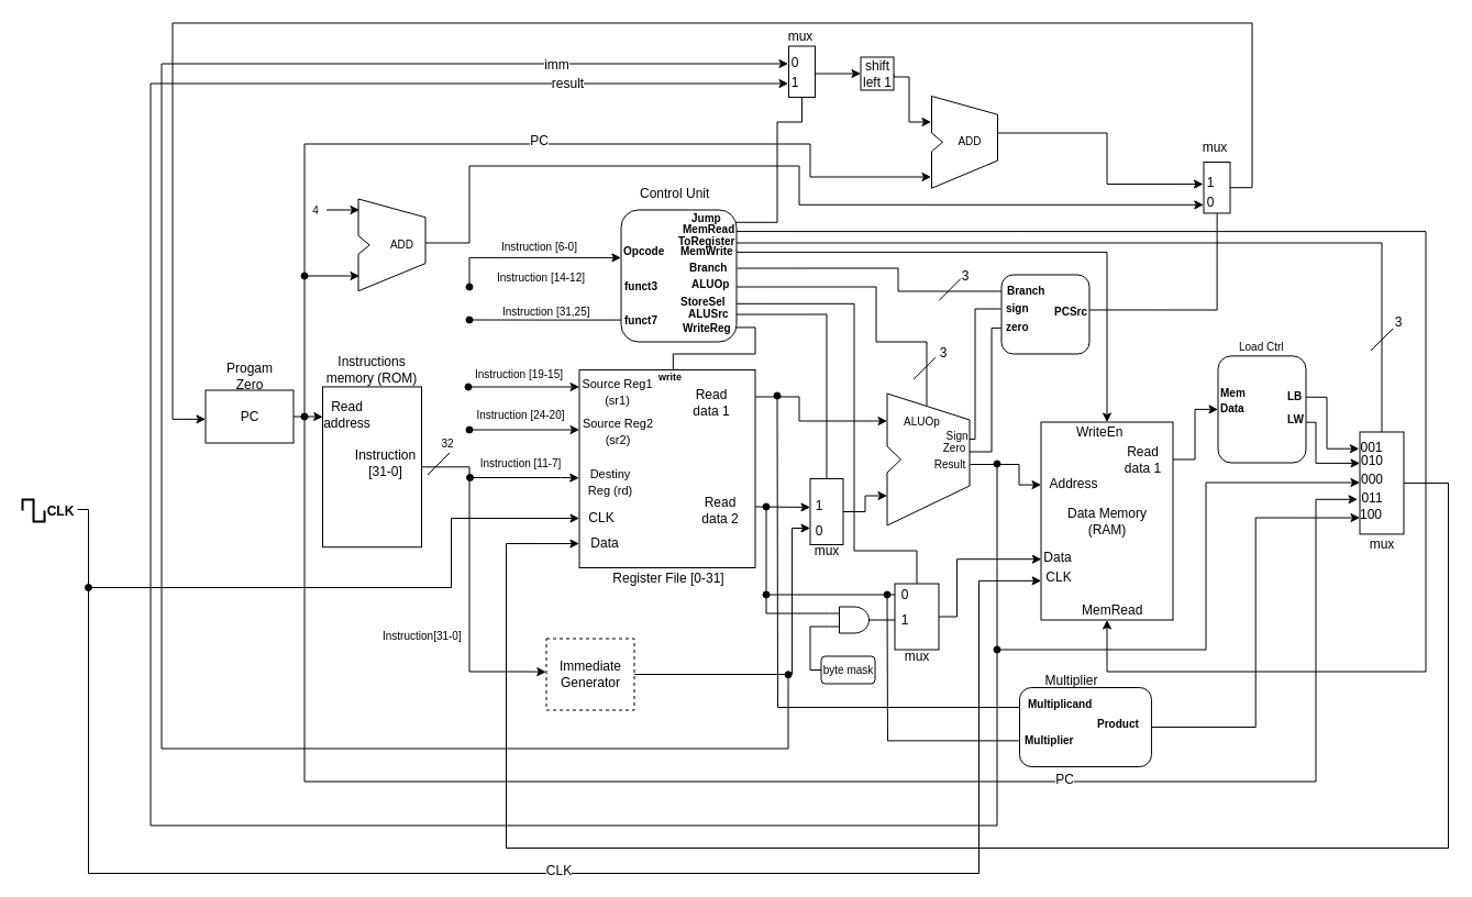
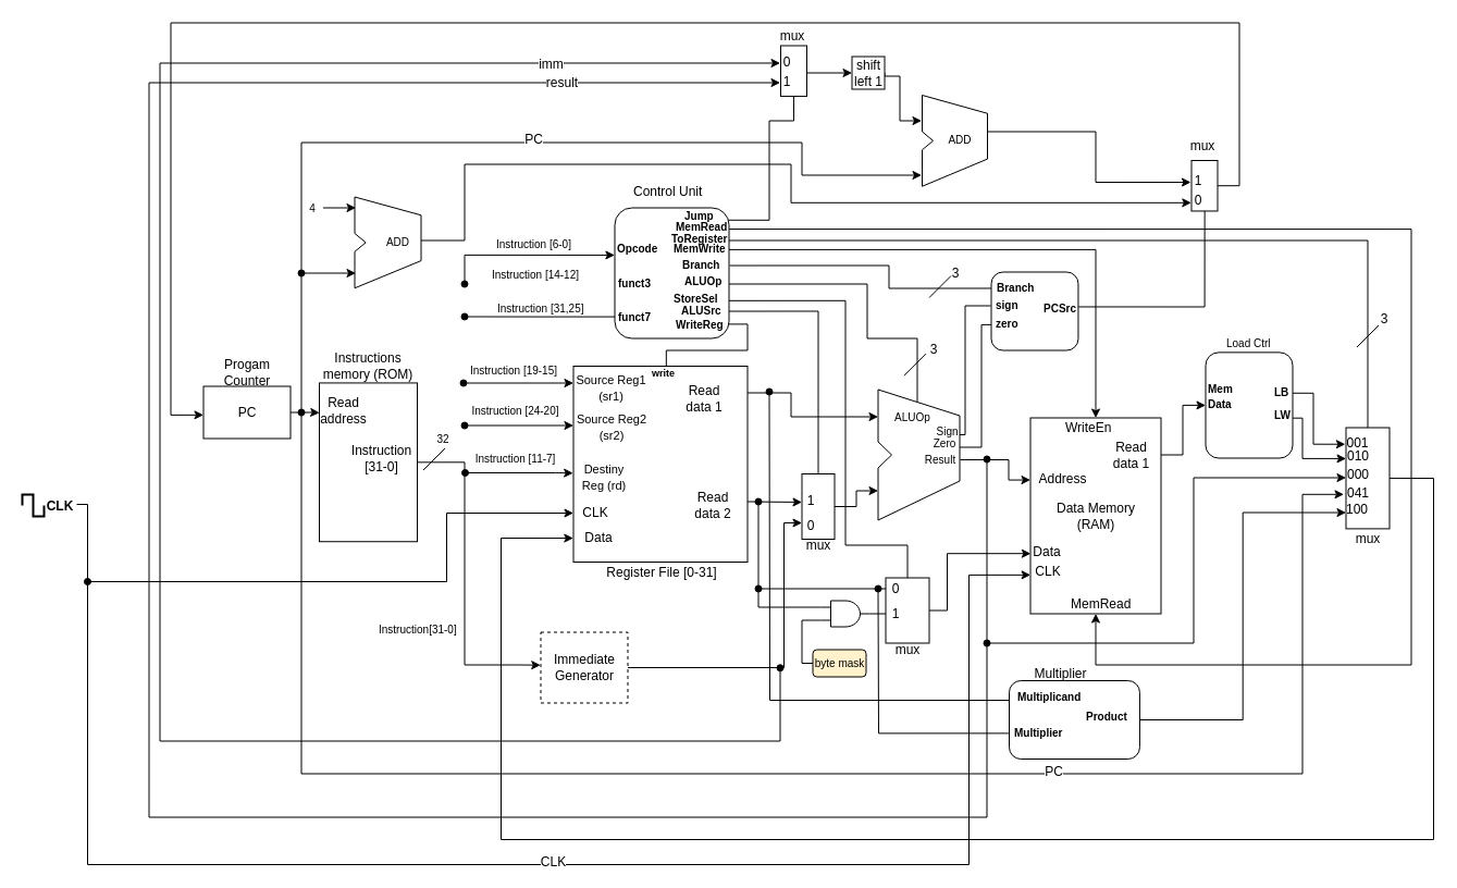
- <mxCell id="51" value="Progam Zero" style="text;html=1;strokeColor=none;fillColor=none;align=center;verticalAlign=middle;whiteSpace=wrap;rounded=0;" parent="1" vertex="1"><mxGeometry x="206.5" y="331.5" width="40" height="20" as="geometry" /></mxCell>
+ <mxCell id="51" value="Progam Counter" style="text;html=1;strokeColor=none;fillColor=none;align=center;verticalAlign=middle;whiteSpace=wrap;rounded=0;" parent="1" vertex="1"><mxGeometry x="206.5" y="331.5" width="40" height="20" as="geometry" /></mxCell>
- <mxCell id="194" value="011&lt;br&gt;" style="text;html=1;strokeColor=none;fillColor=none;align=center;verticalAlign=middle;whiteSpace=wrap;rounded=0;" parent="1" vertex="1"><mxGeometry x="1239" y="444" width="18" height="17" as="geometry" /></mxCell>
+ <mxCell id="194" value="041&lt;br&gt;" style="text;html=1;strokeColor=none;fillColor=none;align=center;verticalAlign=middle;whiteSpace=wrap;rounded=0;" parent="1" vertex="1"><mxGeometry x="1239" y="444" width="18" height="17" as="geometry" /></mxCell>
- <mxCell id="196" value="&lt;font style=&quot;font-size: 10px&quot;&gt;&lt;span&gt;byte&amp;nbsp;&lt;/span&gt;&lt;span&gt;mask&lt;/span&gt;&lt;/font&gt;" style="rounded=1;whiteSpace=wrap;html=1;" parent="1" vertex="1"><mxGeometry x="746.5" y="596.5" width="49" height="25" as="geometry" /></mxCell>
+ <mxCell id="196" value="&lt;font style=&quot;font-size: 10px&quot;&gt;&lt;span&gt;byte&amp;nbsp;&lt;/span&gt;&lt;span&gt;mask&lt;/span&gt;&lt;/font&gt;" style="rounded=1;whiteSpace=wrap;html=1;fillColor=#fff2cc;" parent="1" vertex="1"><mxGeometry x="746.5" y="596.5" width="49" height="25" as="geometry" /></mxCell>
